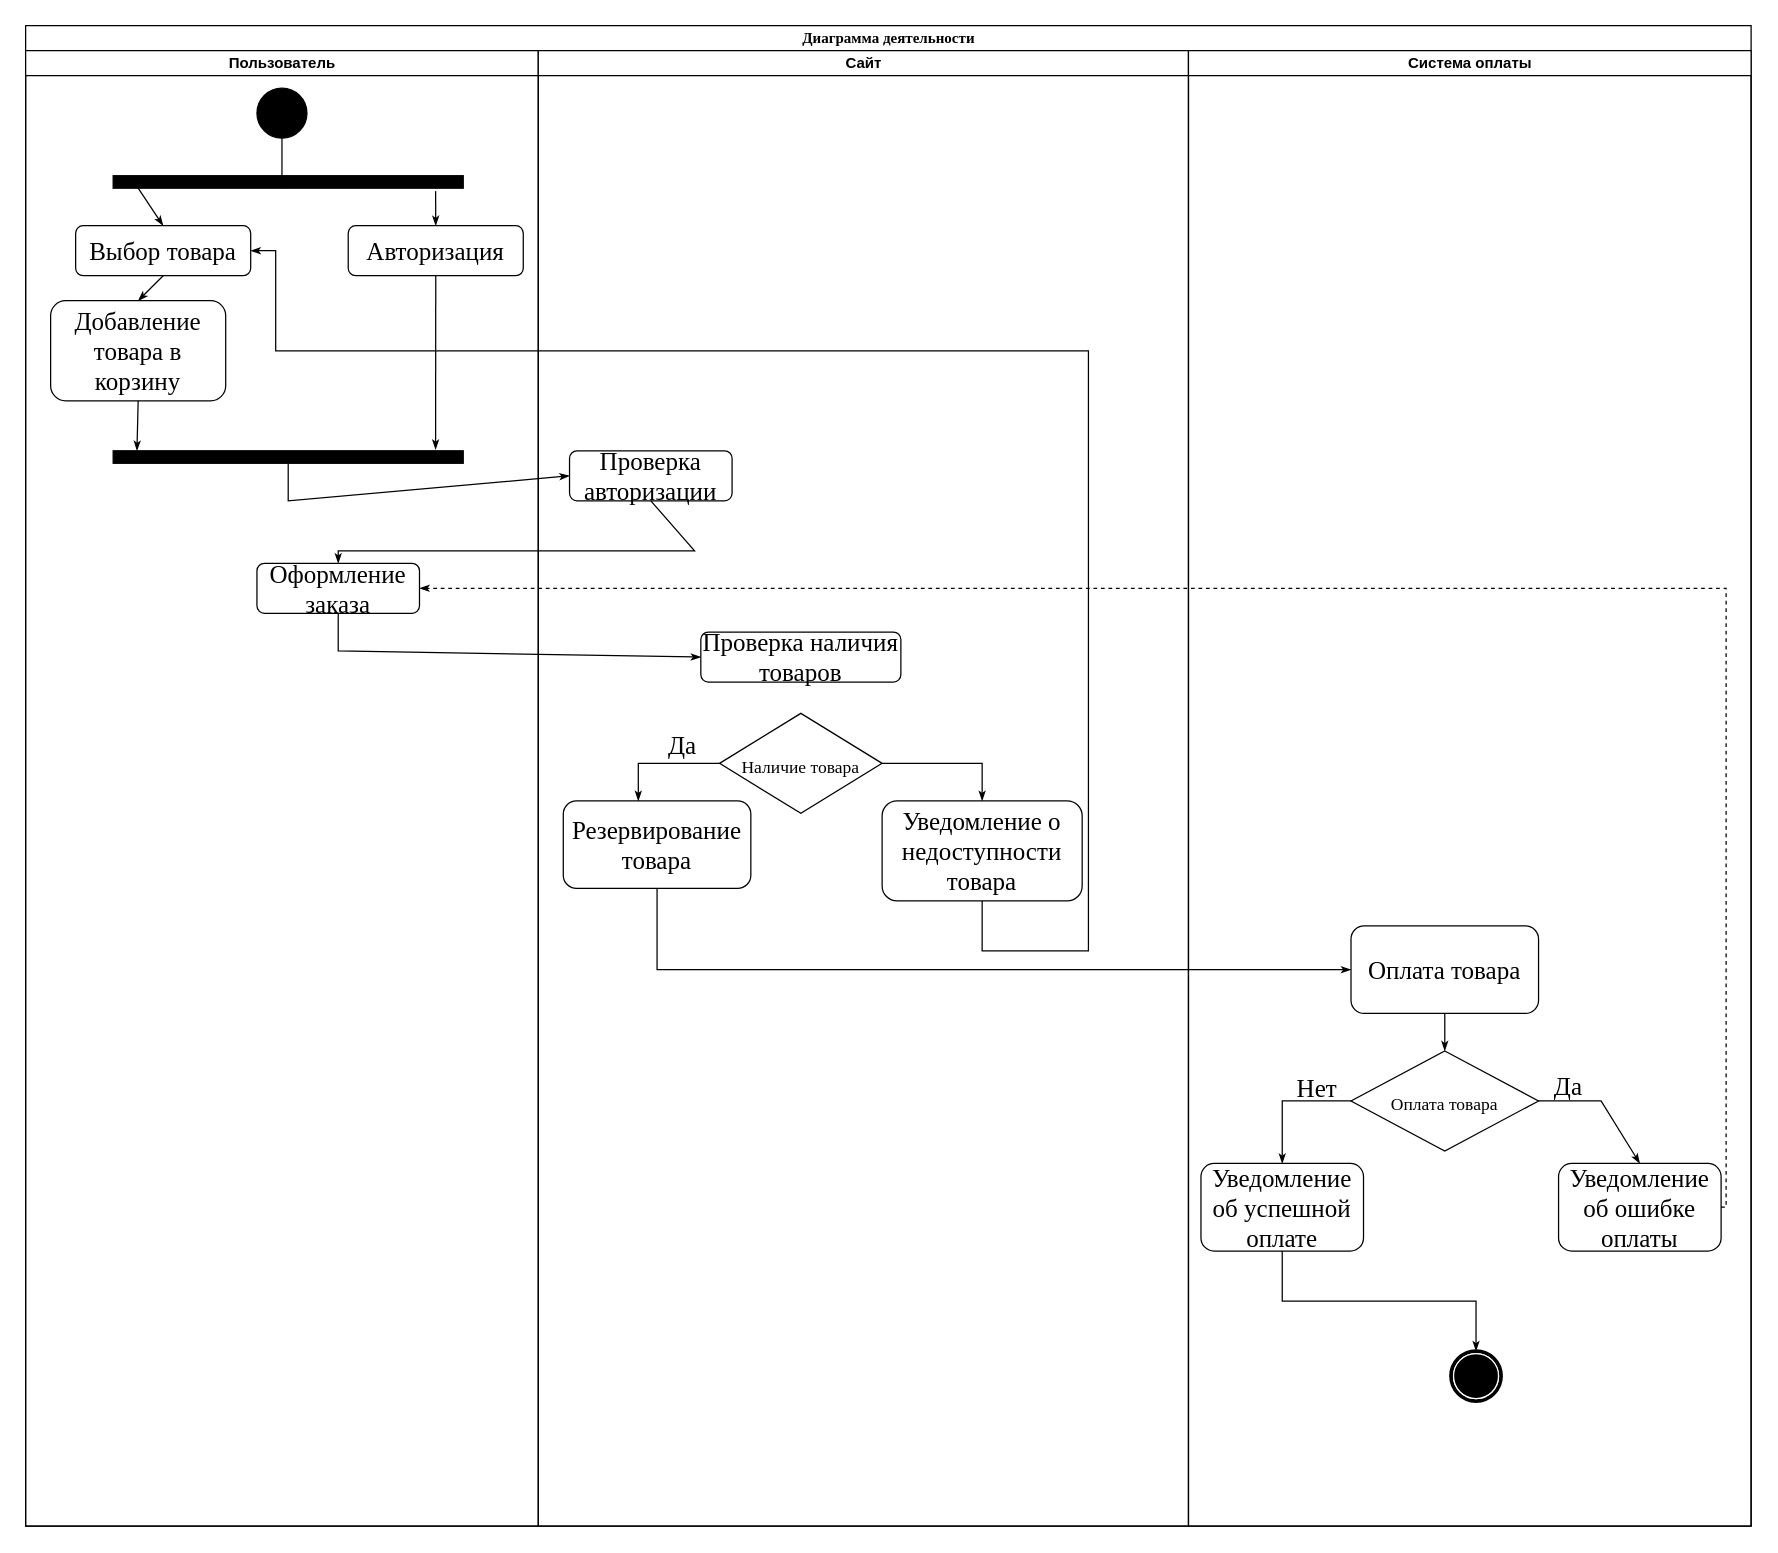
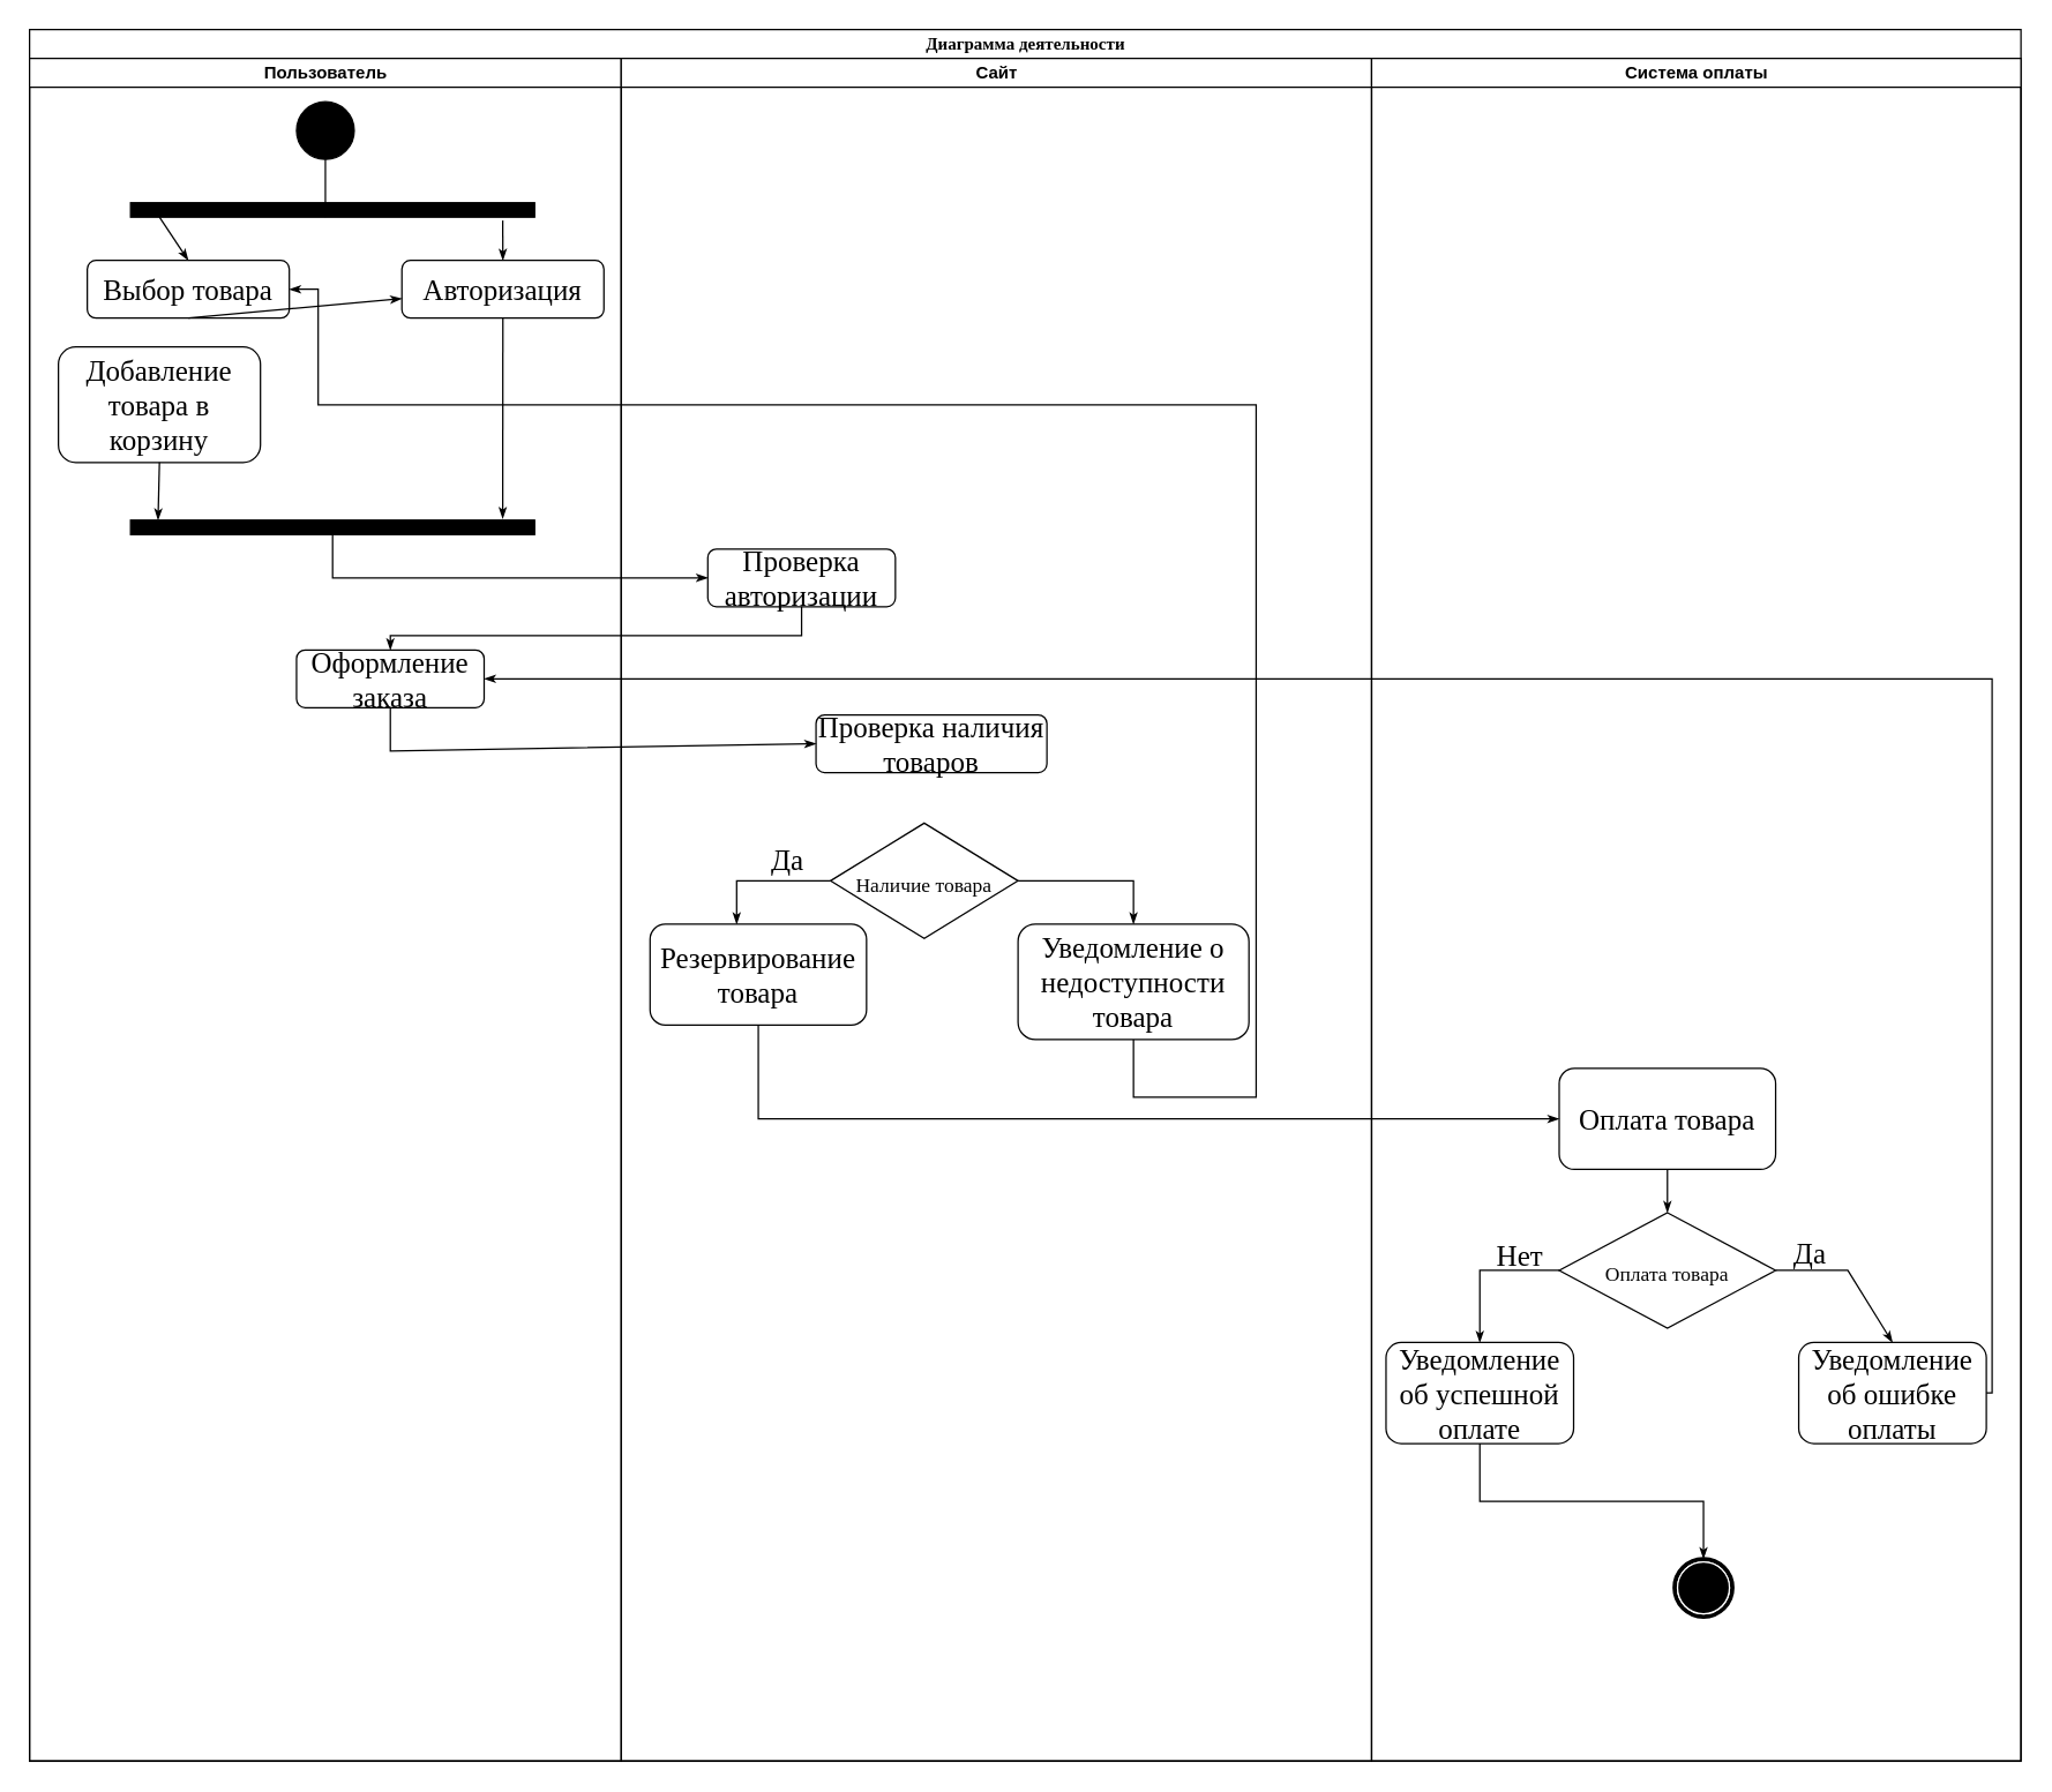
- <mxCell id="12" style="edgeStyle=none;rounded=0;html=1;labelBackgroundColor=none;startArrow=none;startFill=0;startSize=5;endArrow=classicThin;endFill=1;endSize=5;jettySize=auto;orthogonalLoop=1;strokeWidth=1;fontFamily=Verdana;fontSize=12;entryX=0.5;entryY=0;entryDx=0;entryDy=0;exitX=0.5;exitY=1;exitDx=0;exitDy=0;" edge="1" parent="3" source="6" target="11"><mxGeometry relative="1" as="geometry"><mxPoint x="204.52" y="225" as="sourcePoint" /><mxPoint x="204.52" y="255" as="targetPoint" /></mxGeometry></mxCell>
+ <mxCell id="12" style="edgeStyle=none;rounded=0;html=1;labelBackgroundColor=none;startArrow=none;startFill=0;startSize=5;endArrow=classicThin;endFill=1;endSize=5;jettySize=auto;orthogonalLoop=1;strokeWidth=1;fontFamily=Verdana;fontSize=12;exitX=0.5;exitY=1;exitDx=0;exitDy=0;" edge="1" parent="3" source="6" target="9"><mxGeometry relative="1" as="geometry"><mxPoint x="204.52" y="225" as="sourcePoint" /><mxPoint x="204.52" y="255" as="targetPoint" /></mxGeometry></mxCell>
- <mxCell id="19" value="Проверка авторизации" style="rounded=1;whiteSpace=wrap;html=1;hachureGap=4;fontFamily=Architects Daughter;fontSource=https%3A%2F%2Ffonts.googleapis.com%2Fcss%3Ffamily%3DArchitects%2BDaughter;fontSize=20;" vertex="1" parent="18"><mxGeometry x="25" y="320" width="130" height="40" as="geometry" /></mxCell>
+ <mxCell id="19" value="Проверка авторизации" style="rounded=1;whiteSpace=wrap;html=1;hachureGap=4;fontFamily=Architects Daughter;fontSource=https%3A%2F%2Ffonts.googleapis.com%2Fcss%3Ffamily%3DArchitects%2BDaughter;fontSize=20;" vertex="1" parent="18"><mxGeometry x="60" y="340" width="130" height="40" as="geometry" /></mxCell>
- <mxCell id="44" style="edgeStyle=none;rounded=0;html=1;labelBackgroundColor=none;startArrow=none;startFill=0;startSize=5;endArrow=classicThin;endFill=1;endSize=5;jettySize=auto;orthogonalLoop=1;strokeWidth=1;fontFamily=Verdana;fontSize=12;entryX=1;entryY=0.5;entryDx=0;entryDy=0;exitX=1;exitY=0.5;exitDx=0;exitDy=0;dashed=1;" edge="1" parent="2" source="36" target="17"><mxGeometry relative="1" as="geometry"><mxPoint x="1250" y="1080" as="sourcePoint" /><mxPoint x="1145" y="830" as="targetPoint" /><Array as="points"><mxPoint x="1360" y="945" /><mxPoint x="1360" y="450" /></Array></mxGeometry></mxCell>
+ <mxCell id="44" style="edgeStyle=none;rounded=0;html=1;labelBackgroundColor=none;startArrow=none;startFill=0;startSize=5;endArrow=classicThin;endFill=1;endSize=5;jettySize=auto;orthogonalLoop=1;strokeWidth=1;fontFamily=Verdana;fontSize=12;entryX=1;entryY=0.5;entryDx=0;entryDy=0;exitX=1;exitY=0.5;exitDx=0;exitDy=0;" edge="1" parent="2" source="36" target="17"><mxGeometry relative="1" as="geometry"><mxPoint x="1250" y="1080" as="sourcePoint" /><mxPoint x="1145" y="830" as="targetPoint" /><Array as="points"><mxPoint x="1360" y="945" /><mxPoint x="1360" y="450" /></Array></mxGeometry></mxCell>
- <mxCell id="20" value="Проверка наличия товаров" style="rounded=1;whiteSpace=wrap;html=1;hachureGap=4;fontFamily=Architects Daughter;fontSource=https%3A%2F%2Ffonts.googleapis.com%2Fcss%3Ffamily%3DArchitects%2BDaughter;fontSize=20;" vertex="1" parent="18"><mxGeometry x="130" y="465" width="160" height="40" as="geometry" /></mxCell>
+ <mxCell id="20" value="Проверка наличия товаров" style="rounded=1;whiteSpace=wrap;html=1;hachureGap=4;fontFamily=Architects Daughter;fontSource=https%3A%2F%2Ffonts.googleapis.com%2Fcss%3Ffamily%3DArchitects%2BDaughter;fontSize=20;" vertex="1" parent="18"><mxGeometry x="135" y="455" width="160" height="40" as="geometry" /></mxCell>
